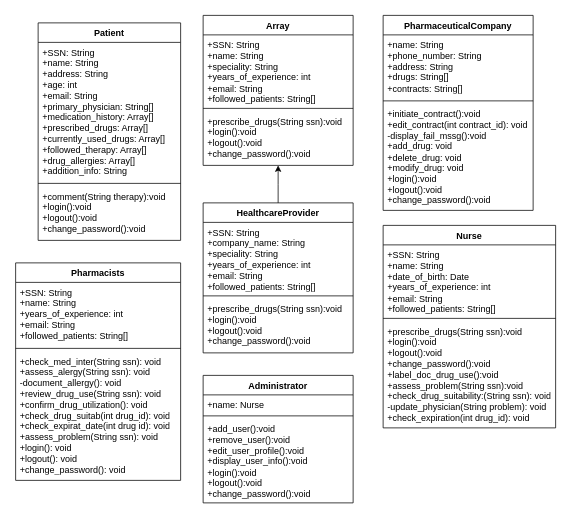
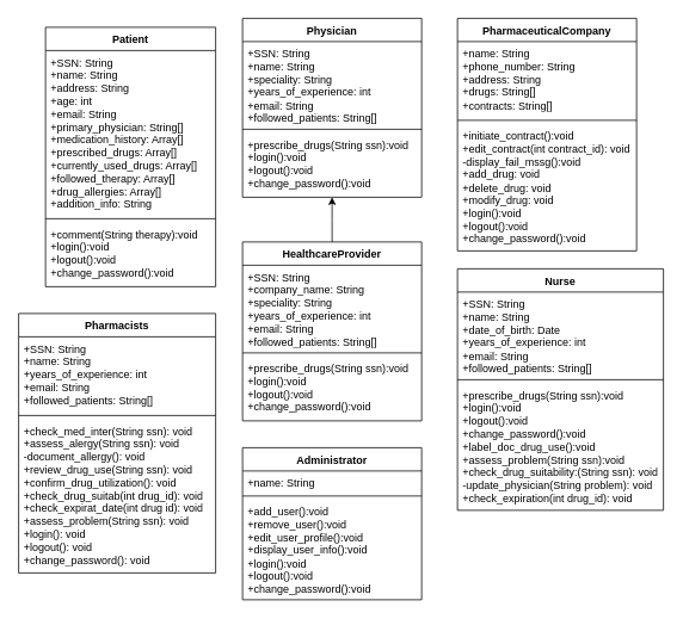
- <mxCell id="6" value="Array" style="swimlane;fontStyle=1;align=center;verticalAlign=top;childLayout=stackLayout;horizontal=1;startSize=26;horizontalStack=0;resizeParent=1;resizeParentMax=0;resizeLast=0;collapsible=1;marginBottom=0;whiteSpace=wrap;html=1;" vertex="1" parent="1"><mxGeometry x="270" y="20" width="200" height="200" as="geometry" /></mxCell>
+ <mxCell id="6" value="Physician" style="swimlane;fontStyle=1;align=center;verticalAlign=top;childLayout=stackLayout;horizontal=1;startSize=26;horizontalStack=0;resizeParent=1;resizeParentMax=0;resizeLast=0;collapsible=1;marginBottom=0;whiteSpace=wrap;html=1;" vertex="1" parent="1"><mxGeometry x="270" y="20" width="200" height="200" as="geometry" /></mxCell>
- <mxCell id="28" value="+name: Nurse&lt;br&gt;" style="text;strokeColor=none;fillColor=none;align=left;verticalAlign=top;spacingLeft=4;spacingRight=4;overflow=hidden;rotatable=0;points=[[0,0.5],[1,0.5]];portConstraint=eastwest;whiteSpace=wrap;html=1;" vertex="1" parent="27"><mxGeometry y="26" width="200" height="24" as="geometry" /></mxCell>
+ <mxCell id="28" value="+name: String&lt;br&gt;" style="text;strokeColor=none;fillColor=none;align=left;verticalAlign=top;spacingLeft=4;spacingRight=4;overflow=hidden;rotatable=0;points=[[0,0.5],[1,0.5]];portConstraint=eastwest;whiteSpace=wrap;html=1;" vertex="1" parent="27"><mxGeometry y="26" width="200" height="24" as="geometry" /></mxCell>
